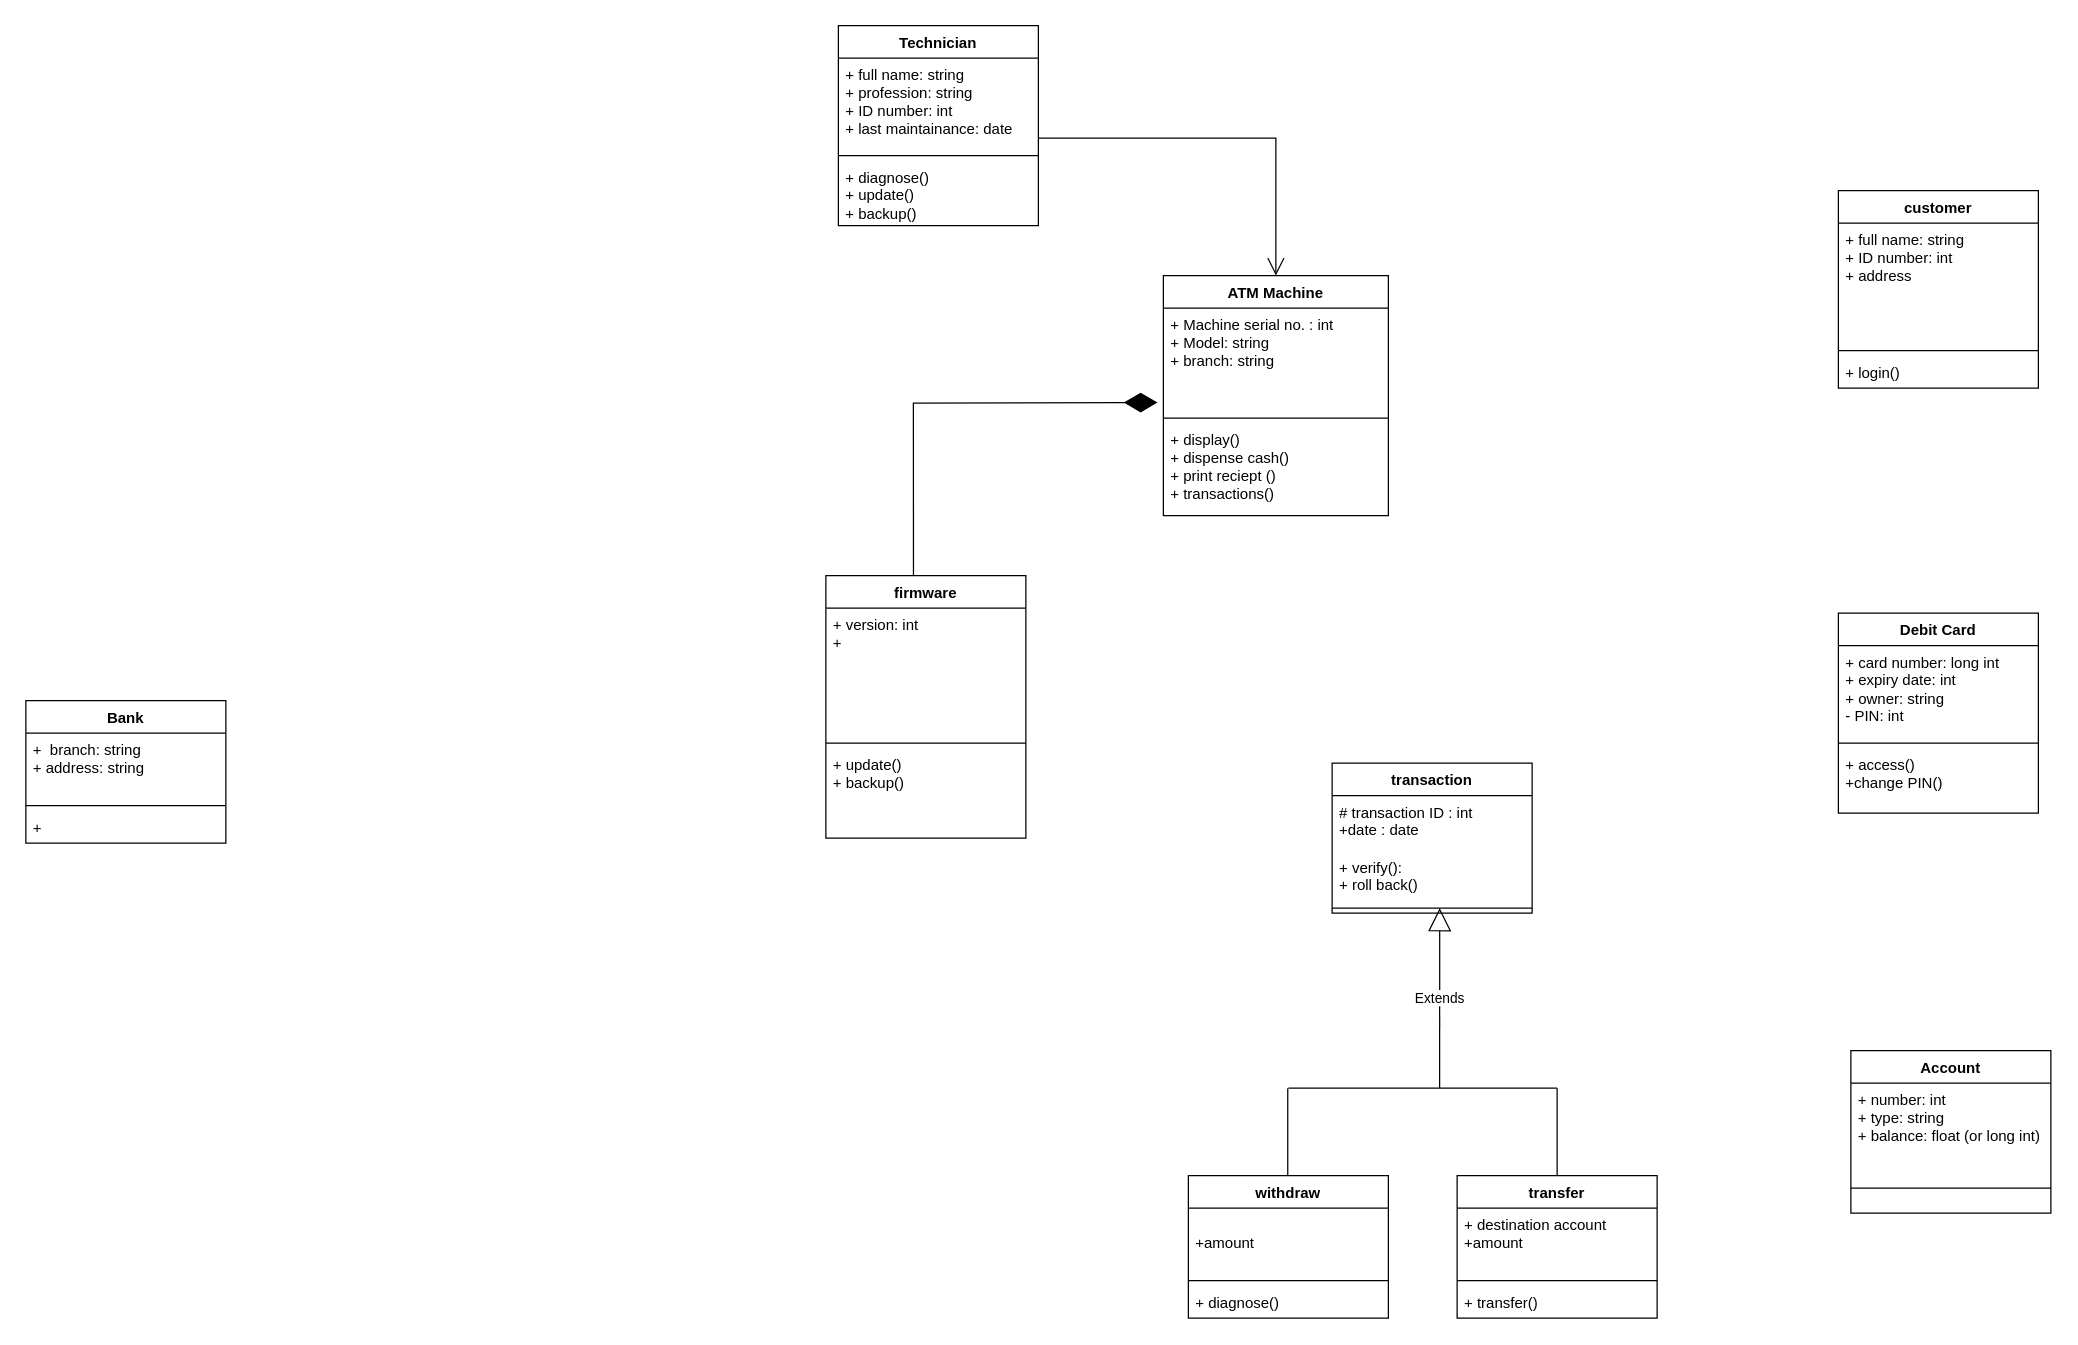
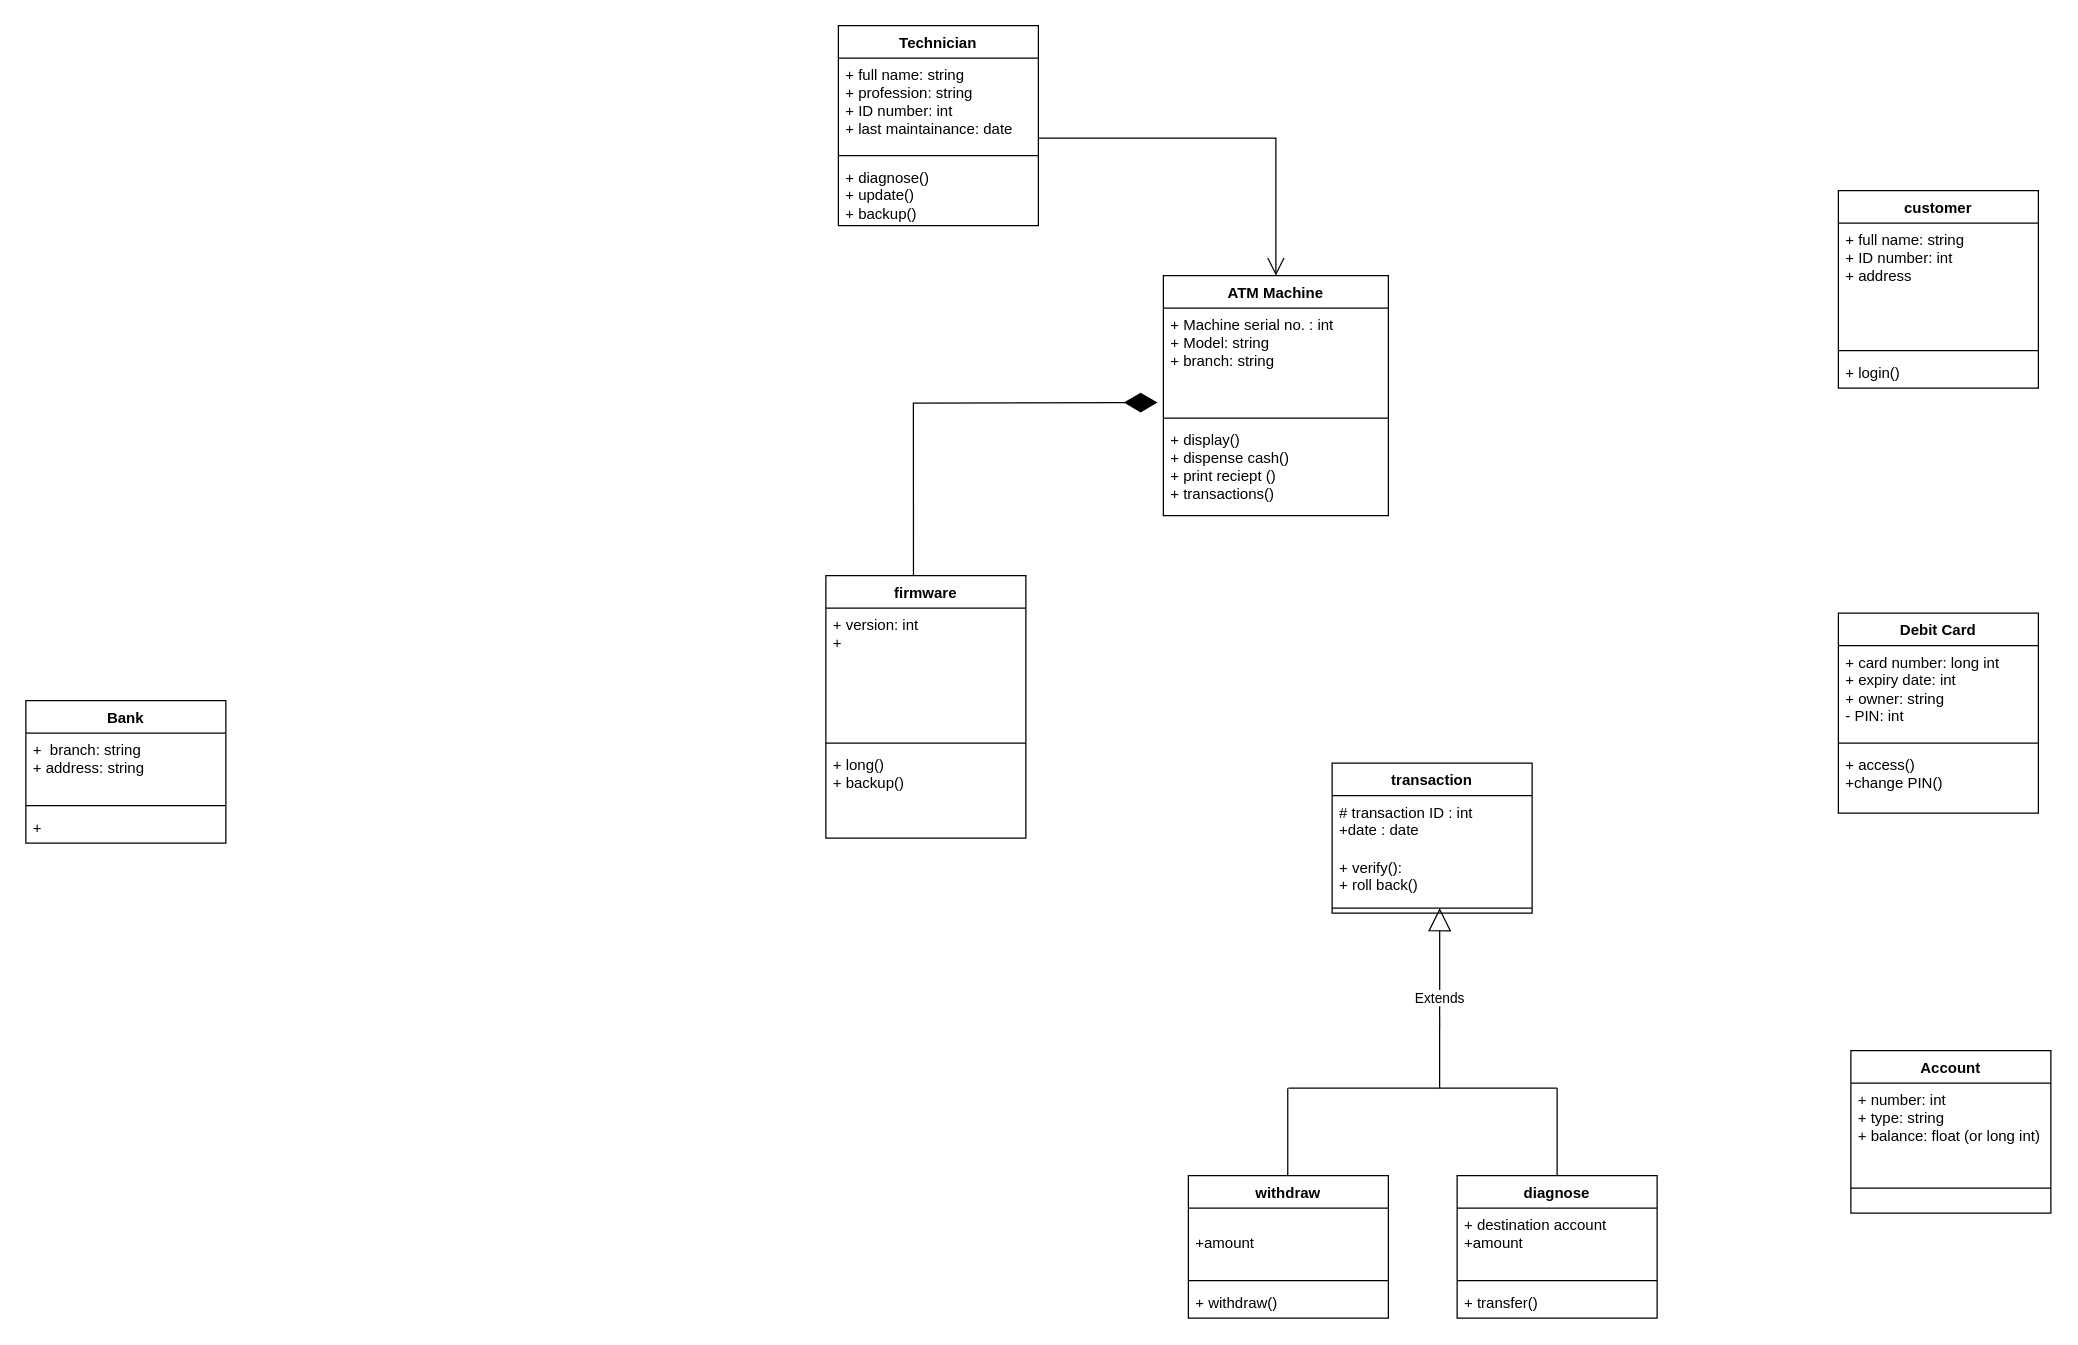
- <mxCell id="36" value="+ update()&amp;nbsp;&lt;div&gt;+ backup()&lt;/div&gt;" style="text;strokeColor=none;fillColor=none;align=left;verticalAlign=top;spacingLeft=4;spacingRight=4;overflow=hidden;rotatable=0;points=[[0,0.5],[1,0.5]];portConstraint=eastwest;whiteSpace=wrap;html=1;" vertex="1" parent="33"><mxGeometry y="138" width="160" height="72" as="geometry" /></mxCell>
+ <mxCell id="36" value="+ long()&amp;nbsp;&lt;div&gt;+ backup()&lt;/div&gt;" style="text;strokeColor=none;fillColor=none;align=left;verticalAlign=top;spacingLeft=4;spacingRight=4;overflow=hidden;rotatable=0;points=[[0,0.5],[1,0.5]];portConstraint=eastwest;whiteSpace=wrap;html=1;" vertex="1" parent="33"><mxGeometry y="138" width="160" height="72" as="geometry" /></mxCell>
- <mxCell id="29" value="transfer" style="swimlane;fontStyle=1;align=center;verticalAlign=top;childLayout=stackLayout;horizontal=1;startSize=26;horizontalStack=0;resizeParent=1;resizeParentMax=0;resizeLast=0;collapsible=1;marginBottom=0;whiteSpace=wrap;html=1;" vertex="1" parent="1"><mxGeometry x="1165" y="940" width="160" height="114" as="geometry" /></mxCell>
+ <mxCell id="29" value="diagnose" style="swimlane;fontStyle=1;align=center;verticalAlign=top;childLayout=stackLayout;horizontal=1;startSize=26;horizontalStack=0;resizeParent=1;resizeParentMax=0;resizeLast=0;collapsible=1;marginBottom=0;whiteSpace=wrap;html=1;" vertex="1" parent="1"><mxGeometry x="1165" y="940" width="160" height="114" as="geometry" /></mxCell>
- <mxCell id="28" value="+ diagnose()" style="text;strokeColor=none;fillColor=none;align=left;verticalAlign=top;spacingLeft=4;spacingRight=4;overflow=hidden;rotatable=0;points=[[0,0.5],[1,0.5]];portConstraint=eastwest;whiteSpace=wrap;html=1;" vertex="1" parent="25"><mxGeometry y="88" width="160" height="26" as="geometry" /></mxCell>
+ <mxCell id="28" value="+ withdraw()" style="text;strokeColor=none;fillColor=none;align=left;verticalAlign=top;spacingLeft=4;spacingRight=4;overflow=hidden;rotatable=0;points=[[0,0.5],[1,0.5]];portConstraint=eastwest;whiteSpace=wrap;html=1;" vertex="1" parent="25"><mxGeometry y="88" width="160" height="26" as="geometry" /></mxCell>
